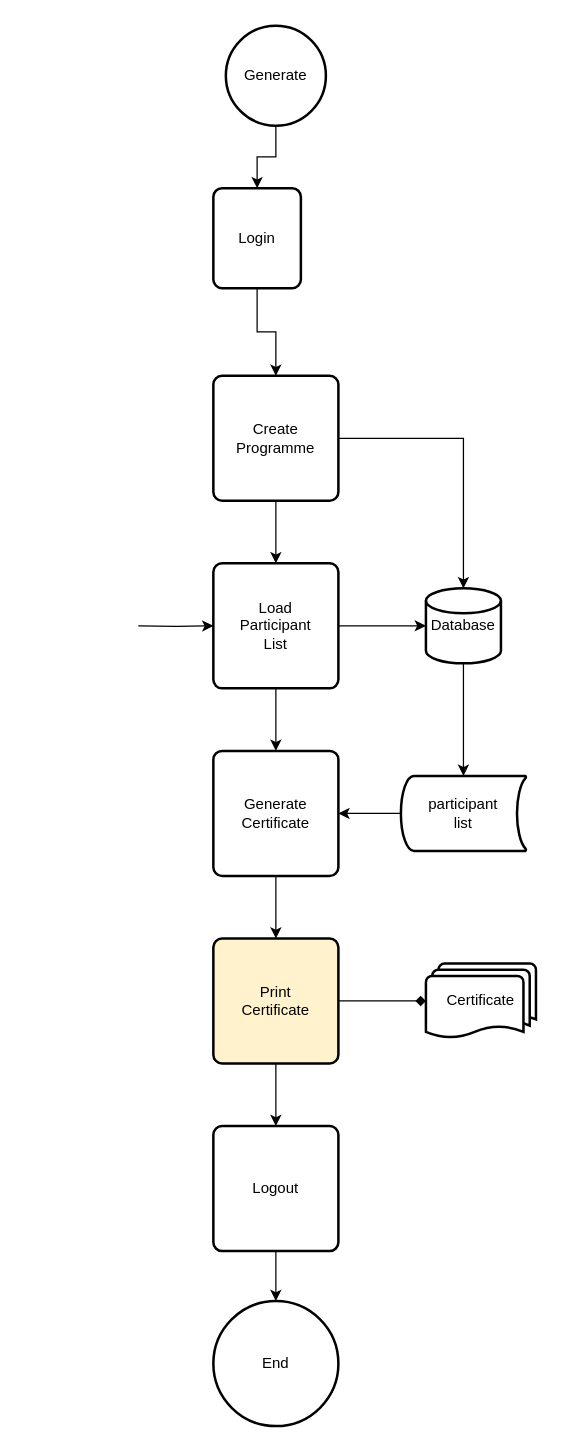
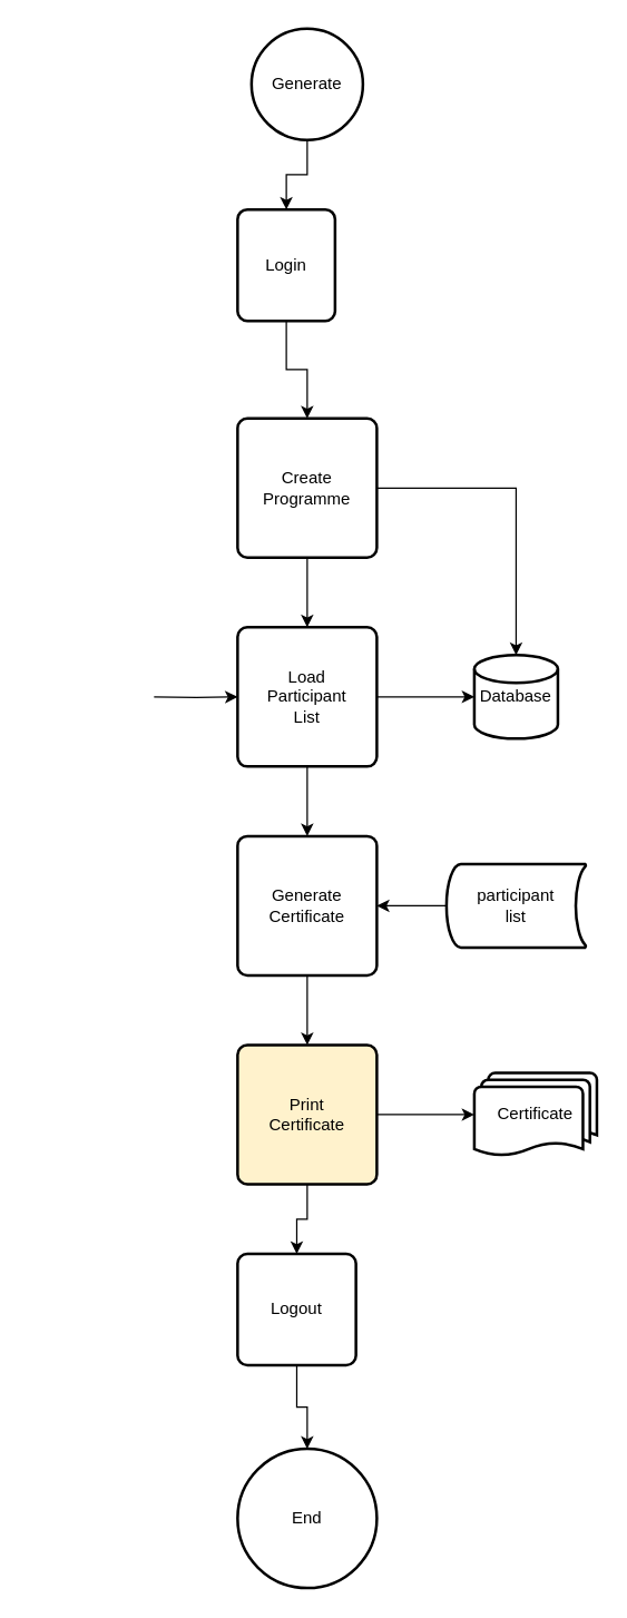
- <mxCell id="17" value="" style="edgeStyle=orthogonalEdgeStyle;rounded=0;orthogonalLoop=1;jettySize=auto;html=1;" edge="1" parent="1" source="18" target="22"><mxGeometry relative="1" as="geometry" /></mxCell>
- <mxCell id="14" value="" style="edgeStyle=orthogonalEdgeStyle;rounded=0;orthogonalLoop=1;jettySize=auto;html=1;endArrow=diamond;" edge="1" parent="1" source="16" target="23"><mxGeometry relative="1" as="geometry" /></mxCell>
+ <mxCell id="14" value="" style="edgeStyle=orthogonalEdgeStyle;rounded=0;orthogonalLoop=1;jettySize=auto;html=1;" edge="1" parent="1" source="16" target="23"><mxGeometry relative="1" as="geometry" /></mxCell>
- <mxCell id="25" value="Logout" style="rounded=1;whiteSpace=wrap;html=1;absoluteArcSize=1;arcSize=14;strokeWidth=2;" vertex="1" parent="1"><mxGeometry x="170" y="900" width="100" height="100" as="geometry" /></mxCell>
+ <mxCell id="25" value="Logout" style="rounded=1;whiteSpace=wrap;html=1;absoluteArcSize=1;arcSize=14;strokeWidth=2;" vertex="1" parent="1"><mxGeometry x="170" y="900" width="85" height="80" as="geometry" /></mxCell>
